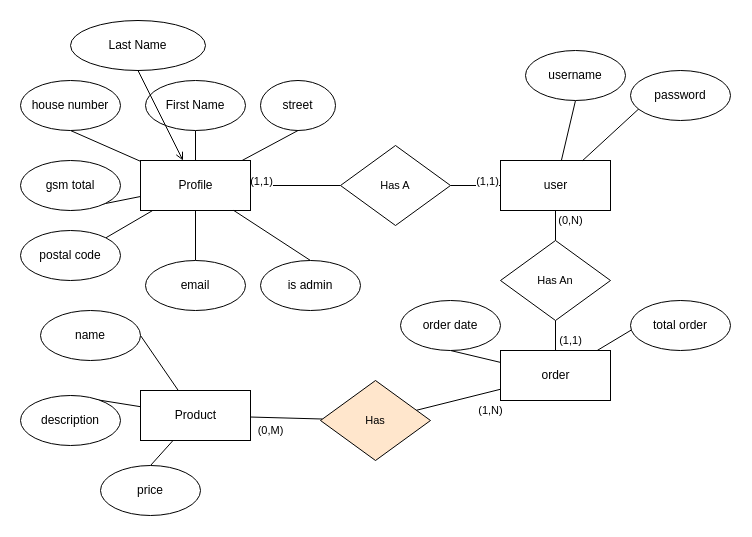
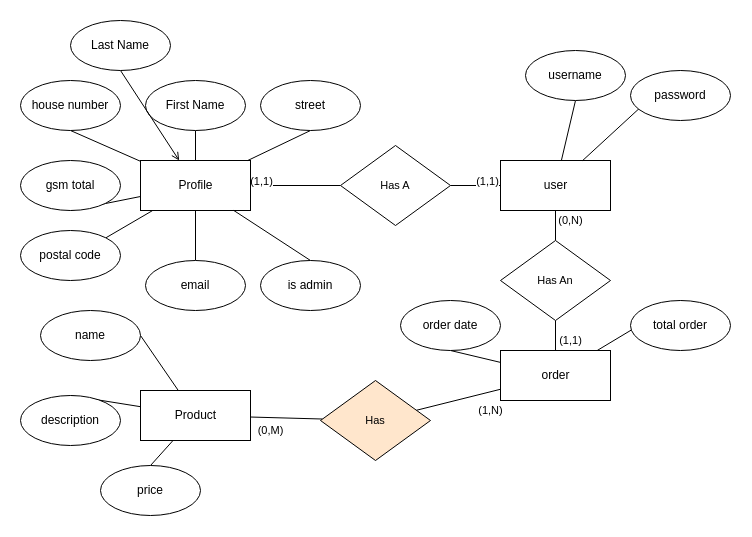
- <mxCell id="10" value="Last Name" style="ellipse;whiteSpace=wrap;html=1;" vertex="1" parent="1"><mxGeometry x="70" y="20" width="135" height="50" as="geometry" /></mxCell>
+ <mxCell id="10" value="Last Name" style="ellipse;whiteSpace=wrap;html=1;" vertex="1" parent="1"><mxGeometry x="70" y="20" width="100" height="50" as="geometry" /></mxCell>
- <mxCell id="8" value="street" style="ellipse;whiteSpace=wrap;html=1;" vertex="1" parent="1"><mxGeometry x="260" y="80" width="75" height="50" as="geometry" /></mxCell>
+ <mxCell id="8" value="street" style="ellipse;whiteSpace=wrap;html=1;" vertex="1" parent="1"><mxGeometry x="260" y="80" width="100" height="50" as="geometry" /></mxCell>
